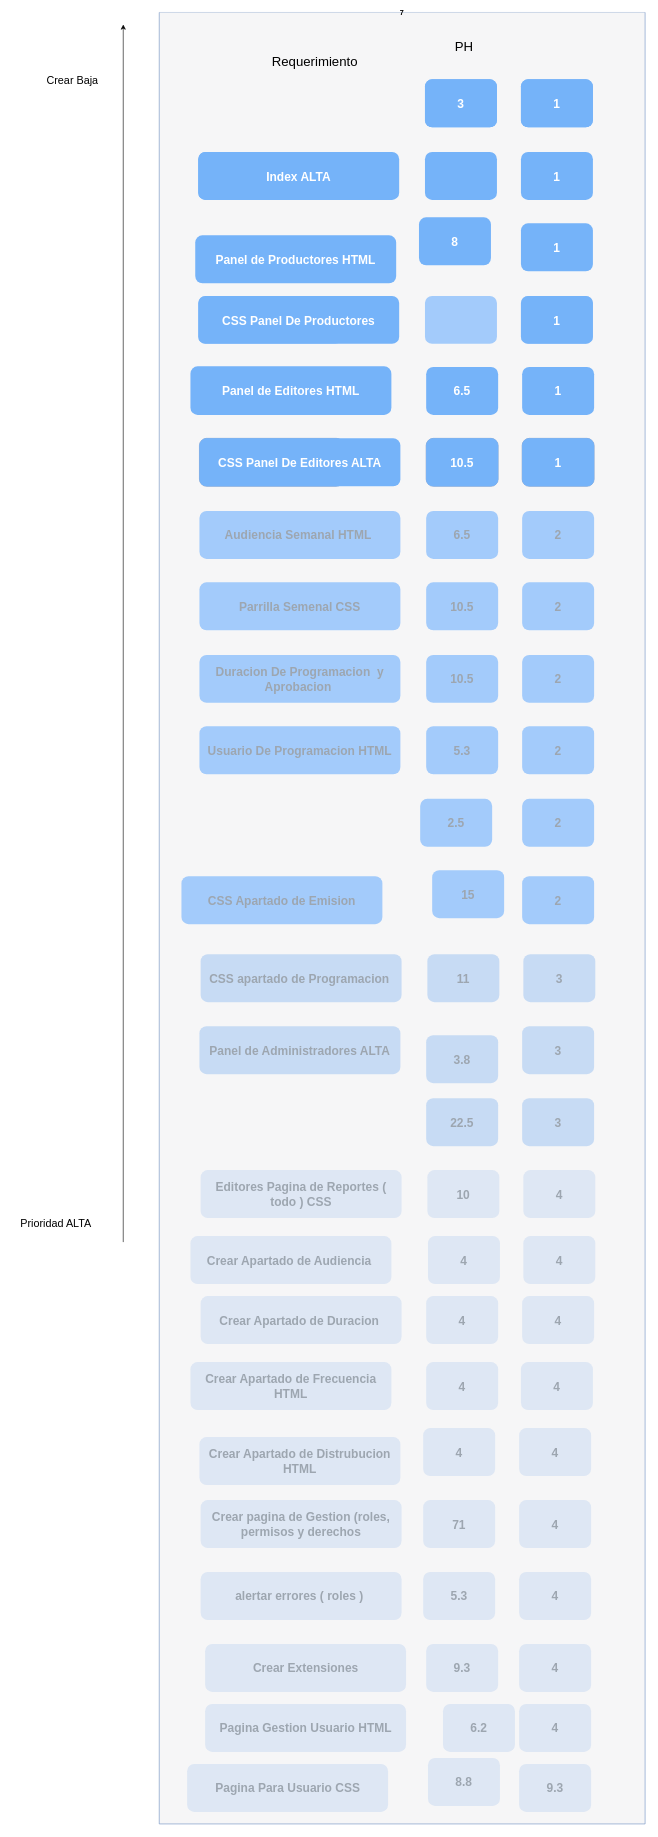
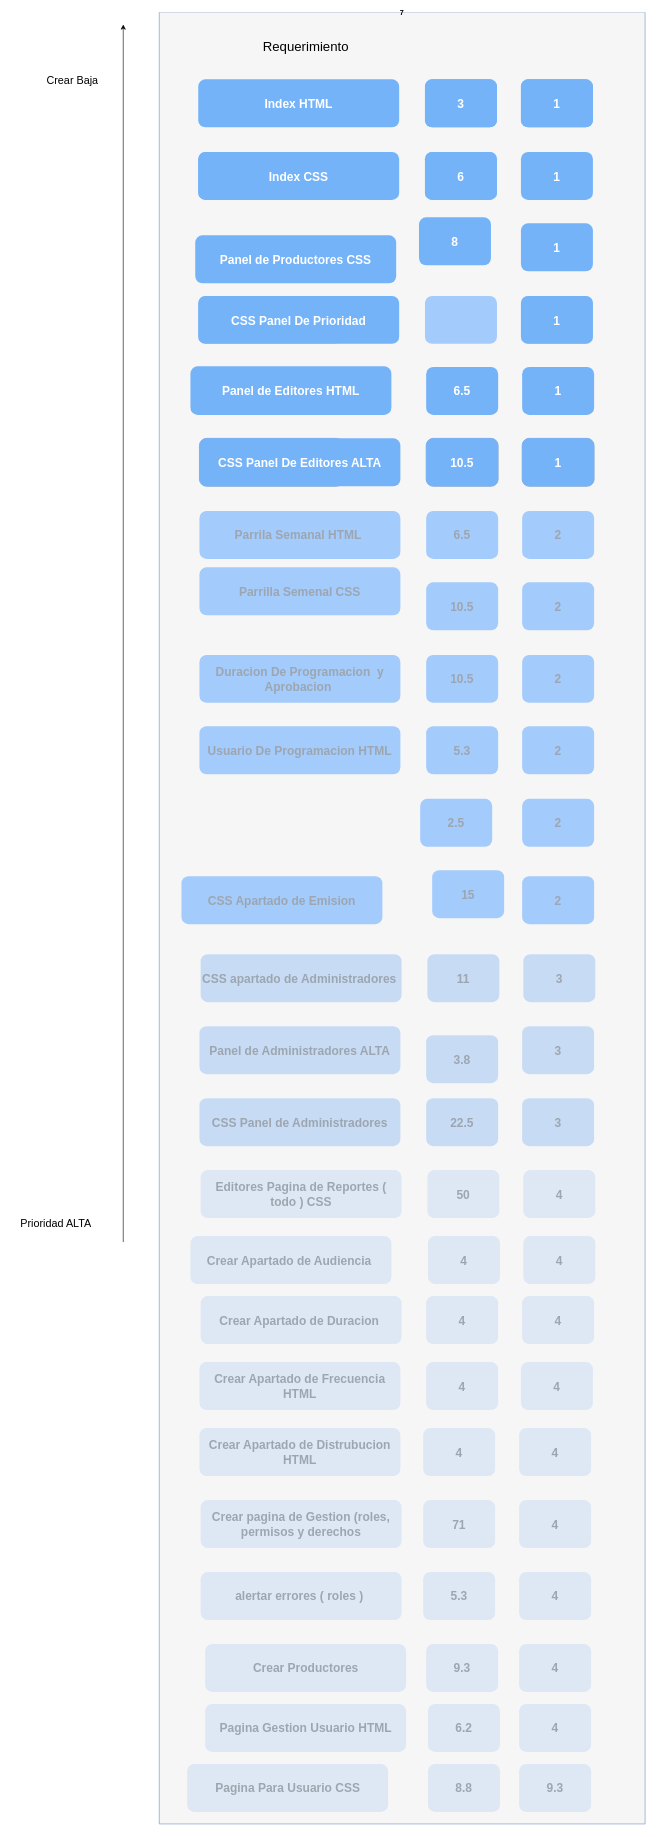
- <mxCell id="4" value="&lt;font style=&quot;font-size: 22px;&quot;&gt;PH&lt;/font&gt;" style="text;html=1;align=center;verticalAlign=middle;resizable=0;points=[];autosize=1;strokeColor=none;fillColor=none;" parent="2" vertex="1"><mxGeometry x="483" y="37.5" width="50" height="40" as="geometry" /></mxCell>
- <mxCell id="3" value="&lt;font style=&quot;font-size: 22px;&quot;&gt;Requerimiento&lt;/font&gt;" style="text;html=1;align=center;verticalAlign=middle;resizable=0;points=[];autosize=1;strokeColor=none;fillColor=none;" parent="2" vertex="1"><mxGeometry x="174" y="62.5" width="170" height="40" as="geometry" /></mxCell>
+ <mxCell id="3" value="&lt;font style=&quot;font-size: 22px;&quot;&gt;Requerimiento&lt;/font&gt;" style="text;html=1;align=center;verticalAlign=middle;resizable=0;points=[];autosize=1;strokeColor=none;fillColor=none;" parent="2" vertex="1"><mxGeometry x="159" y="37.5" width="170" height="40" as="geometry" /></mxCell>
+ <mxCell id="71" value="Index HTML" style="rounded=1;whiteSpace=wrap;html=1;fillColor=#75b3f9;fontColor=#ffffff;strokeColor=none;gradientColor=none;fontSize=20;fontStyle=1;imageWidth=59;" parent="1" vertex="1"><mxGeometry x="330" y="131.5" width="335" height="80" as="geometry" /></mxCell>
- <mxCell id="84" value="Index ALTA" style="rounded=1;whiteSpace=wrap;html=1;fillColor=#75b3f9;fontColor=#ffffff;strokeColor=none;gradientColor=none;fontStyle=1;fontSize=20;imageWidth=59;" parent="1" vertex="1"><mxGeometry x="330" y="252.5" width="335" height="80" as="geometry" /></mxCell>
+ <mxCell id="84" value="Index CSS" style="rounded=1;whiteSpace=wrap;html=1;fillColor=#75b3f9;fontColor=#ffffff;strokeColor=none;gradientColor=none;fontStyle=1;fontSize=20;imageWidth=59;" parent="1" vertex="1"><mxGeometry x="330" y="252.5" width="335" height="80" as="geometry" /></mxCell>
+ <mxCell id="85" value="6" style="rounded=1;whiteSpace=wrap;html=1;fillColor=#75b3f9;fontColor=#ffffff;strokeColor=none;gradientColor=none;fontSize=20;fontStyle=1" parent="1" vertex="1"><mxGeometry x="708" y="252.5" width="120" height="80" as="geometry" /></mxCell>
- <mxCell id="64" value="Panel de Productores HTML" style="rounded=1;whiteSpace=wrap;html=1;fillColor=#75b3f9;fontColor=#ffffff;strokeColor=none;gradientColor=none;fontSize=20;fontStyle=1;imageWidth=59;" parent="2" vertex="1"><mxGeometry x="60" y="371.5" width="335" height="80" as="geometry" /></mxCell>
+ <mxCell id="64" value="Panel de Productores CSS" style="rounded=1;whiteSpace=wrap;html=1;fillColor=#75b3f9;fontColor=#ffffff;strokeColor=none;gradientColor=none;fontSize=20;fontStyle=1;imageWidth=59;" parent="2" vertex="1"><mxGeometry x="60" y="371.5" width="335" height="80" as="geometry" /></mxCell>
- <mxCell id="86" value="CSS Panel De Productores" style="rounded=1;whiteSpace=wrap;html=1;fillColor=#75B3F9;fontColor=#ffffff;strokeColor=none;gradientColor=none;fontSize=20;fontStyle=1;imageWidth=59;" parent="1" vertex="1"><mxGeometry x="330" y="492.5" width="335" height="80" as="geometry" /></mxCell>
+ <mxCell id="86" value="CSS Panel De Prioridad" style="rounded=1;whiteSpace=wrap;html=1;fillColor=#75B3F9;fontColor=#ffffff;strokeColor=none;gradientColor=none;fontSize=20;fontStyle=1;imageWidth=59;" parent="1" vertex="1"><mxGeometry x="330" y="492.5" width="335" height="80" as="geometry" /></mxCell>
- <mxCell id="11" value="Audiencia Semanal HTML&amp;nbsp;" style="rounded=1;whiteSpace=wrap;html=1;fillColor=#A3CBFB;gradientColor=none;strokeColor=none;fontSize=20;fontStyle=1;fontColor=#9da6b0;imageWidth=59;" parent="2" vertex="1"><mxGeometry x="67" y="831" width="335" height="80" as="geometry" /></mxCell>
+ <mxCell id="11" value="Parrila Semanal HTML&amp;nbsp;" style="rounded=1;whiteSpace=wrap;html=1;fillColor=#A3CBFB;gradientColor=none;strokeColor=none;fontSize=20;fontStyle=1;fontColor=#9da6b0;imageWidth=59;" parent="2" vertex="1"><mxGeometry x="67" y="831" width="335" height="80" as="geometry" /></mxCell>
- <mxCell id="14" value="Parrilla Semenal CSS" style="rounded=1;whiteSpace=wrap;html=1;fillColor=#A3CBFB;gradientColor=none;strokeColor=none;fontSize=20;fontStyle=1;fontColor=#9da6b0;imageWidth=59;" parent="2" vertex="1"><mxGeometry x="67" y="950" width="335" height="80" as="geometry" /></mxCell>
+ <mxCell id="14" value="Parrilla Semenal CSS" style="rounded=1;whiteSpace=wrap;html=1;fillColor=#A3CBFB;gradientColor=none;strokeColor=none;fontSize=20;fontStyle=1;fontColor=#9da6b0;imageWidth=59;" parent="2" vertex="1"><mxGeometry x="67" y="925" width="335" height="80" as="geometry" /></mxCell>
- <mxCell id="31" value="CSS apartado de Programacion&amp;nbsp;" style="rounded=1;whiteSpace=wrap;html=1;fillColor=#C7DBF4;strokeColor=none;gradientColor=none;fontSize=20;fontStyle=1;fontColor=#9da6b0;imageWidth=59;" parent="2" vertex="1"><mxGeometry x="69" y="1570" width="335" height="80" as="geometry" /></mxCell>
+ <mxCell id="31" value="CSS apartado de Administradores&amp;nbsp;" style="rounded=1;whiteSpace=wrap;html=1;fillColor=#C7DBF4;strokeColor=none;gradientColor=none;fontSize=20;fontStyle=1;fontColor=#9da6b0;imageWidth=59;" parent="2" vertex="1"><mxGeometry x="69" y="1570" width="335" height="80" as="geometry" /></mxCell>
+ <mxCell id="37" value="CSS Panel de Administradores" style="rounded=1;whiteSpace=wrap;html=1;fillColor=#C7DBF4;strokeColor=none;gradientColor=none;fontSize=20;fontStyle=1;fontColor=#9da6b0;imageWidth=59;" parent="2" vertex="1"><mxGeometry x="67" y="1810" width="335" height="80" as="geometry" /></mxCell>
- <mxCell id="41" value="10" style="rounded=1;whiteSpace=wrap;html=1;fillColor=#DEE7F4;strokeColor=none;gradientColor=none;fontSize=20;fontStyle=1;fontColor=#9da6b0;" parent="2" vertex="1"><mxGeometry x="447" y="1930" width="120" height="80" as="geometry" /></mxCell>
+ <mxCell id="41" value="50" style="rounded=1;whiteSpace=wrap;html=1;fillColor=#DEE7F4;strokeColor=none;gradientColor=none;fontSize=20;fontStyle=1;fontColor=#9da6b0;" parent="2" vertex="1"><mxGeometry x="447" y="1930" width="120" height="80" as="geometry" /></mxCell>
- <mxCell id="49" value="Crear Apartado de Frecuencia HTML" style="rounded=1;whiteSpace=wrap;html=1;fillColor=#DEE7F4;strokeColor=none;gradientColor=none;fontSize=20;fontStyle=1;fontColor=#9da6b0;imageWidth=59;" parent="2" vertex="1"><mxGeometry x="52" y="2250" width="335" height="80" as="geometry" /></mxCell>
+ <mxCell id="49" value="Crear Apartado de Frecuencia HTML" style="rounded=1;whiteSpace=wrap;html=1;fillColor=#DEE7F4;strokeColor=none;gradientColor=none;fontSize=20;fontStyle=1;fontColor=#9da6b0;imageWidth=59;" parent="2" vertex="1"><mxGeometry x="67" y="2250" width="335" height="80" as="geometry" /></mxCell>
- <mxCell id="50" value="Crear Apartado de Distrubucion HTML" style="rounded=1;whiteSpace=wrap;html=1;fillColor=#DEE7F4;strokeColor=none;gradientColor=none;fontSize=20;fontStyle=1;fontColor=#9da6b0;imageWidth=59;" parent="2" vertex="1"><mxGeometry x="67" y="2375" width="335" height="80" as="geometry" /></mxCell>
+ <mxCell id="50" value="Crear Apartado de Distrubucion HTML" style="rounded=1;whiteSpace=wrap;html=1;fillColor=#DEE7F4;strokeColor=none;gradientColor=none;fontSize=20;fontStyle=1;fontColor=#9da6b0;imageWidth=59;" parent="2" vertex="1"><mxGeometry x="67" y="2360" width="335" height="80" as="geometry" /></mxCell>
- <mxCell id="53" value="Crear Extensiones" style="rounded=1;whiteSpace=wrap;html=1;fillColor=#DEE7F4;strokeColor=none;gradientColor=none;fontSize=20;fontStyle=1;fontColor=#9da6b0;imageWidth=59;" parent="2" vertex="1"><mxGeometry x="76.5" y="2720" width="335" height="80" as="geometry" /></mxCell>
+ <mxCell id="53" value="Crear Productores" style="rounded=1;whiteSpace=wrap;html=1;fillColor=#DEE7F4;strokeColor=none;gradientColor=none;fontSize=20;fontStyle=1;fontColor=#9da6b0;imageWidth=59;" parent="2" vertex="1"><mxGeometry x="76.5" y="2720" width="335" height="80" as="geometry" /></mxCell>
- <mxCell id="67" value="6.2" style="rounded=1;whiteSpace=wrap;html=1;fillColor=#DEE7F4;strokeColor=none;gradientColor=none;fontSize=20;fontStyle=1;fontColor=#9da6b0;" vertex="1" parent="2"><mxGeometry x="473" y="2820" width="120" height="80" as="geometry" /></mxCell>
+ <mxCell id="67" value="6.2" style="rounded=1;whiteSpace=wrap;html=1;fillColor=#DEE7F4;strokeColor=none;gradientColor=none;fontSize=20;fontStyle=1;fontColor=#9da6b0;" vertex="1" parent="2"><mxGeometry x="448" y="2820" width="120" height="80" as="geometry" /></mxCell>
- <mxCell id="68" value="8.8" style="rounded=1;whiteSpace=wrap;html=1;fillColor=#DEE7F4;strokeColor=none;gradientColor=none;fontSize=20;fontStyle=1;fontColor=#9da6b0;" vertex="1" parent="2"><mxGeometry x="448" y="2910" width="120" height="80" as="geometry" /></mxCell>
+ <mxCell id="68" value="8.8" style="rounded=1;whiteSpace=wrap;html=1;fillColor=#DEE7F4;strokeColor=none;gradientColor=none;fontSize=20;fontStyle=1;fontColor=#9da6b0;" vertex="1" parent="2"><mxGeometry x="448" y="2920" width="120" height="80" as="geometry" /></mxCell>
